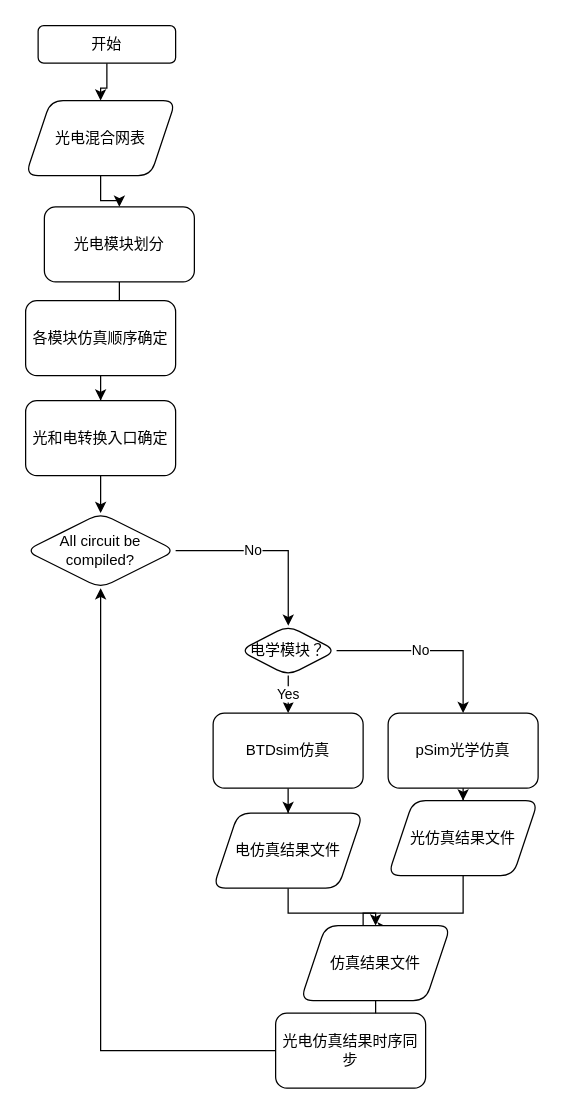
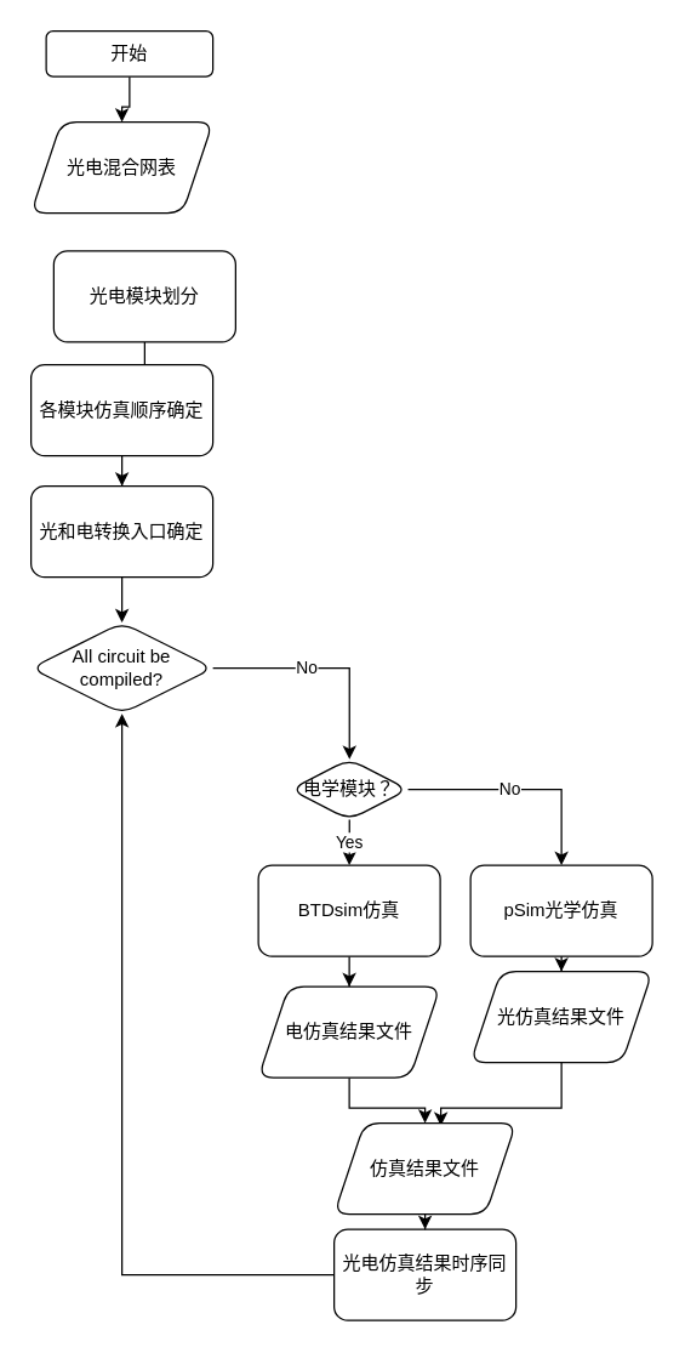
- <mxCell id="4" value="" style="edgeStyle=orthogonalEdgeStyle;rounded=0;orthogonalLoop=1;jettySize=auto;html=1;" edge="1" parent="1" source="5" target="7"><mxGeometry relative="1" as="geometry" /></mxCell>
- <mxCell id="28" value="仿真结果文件" style="shape=parallelogram;perimeter=parallelogramPerimeter;whiteSpace=wrap;html=1;fixedSize=1;rounded=1;" vertex="1" parent="1"><mxGeometry x="240" y="740" width="120" height="60" as="geometry" /></mxCell>
+ <mxCell id="28" value="仿真结果文件" style="shape=parallelogram;perimeter=parallelogramPerimeter;whiteSpace=wrap;html=1;fixedSize=1;rounded=1;" vertex="1" parent="1"><mxGeometry x="220" y="740" width="120" height="60" as="geometry" /></mxCell>
